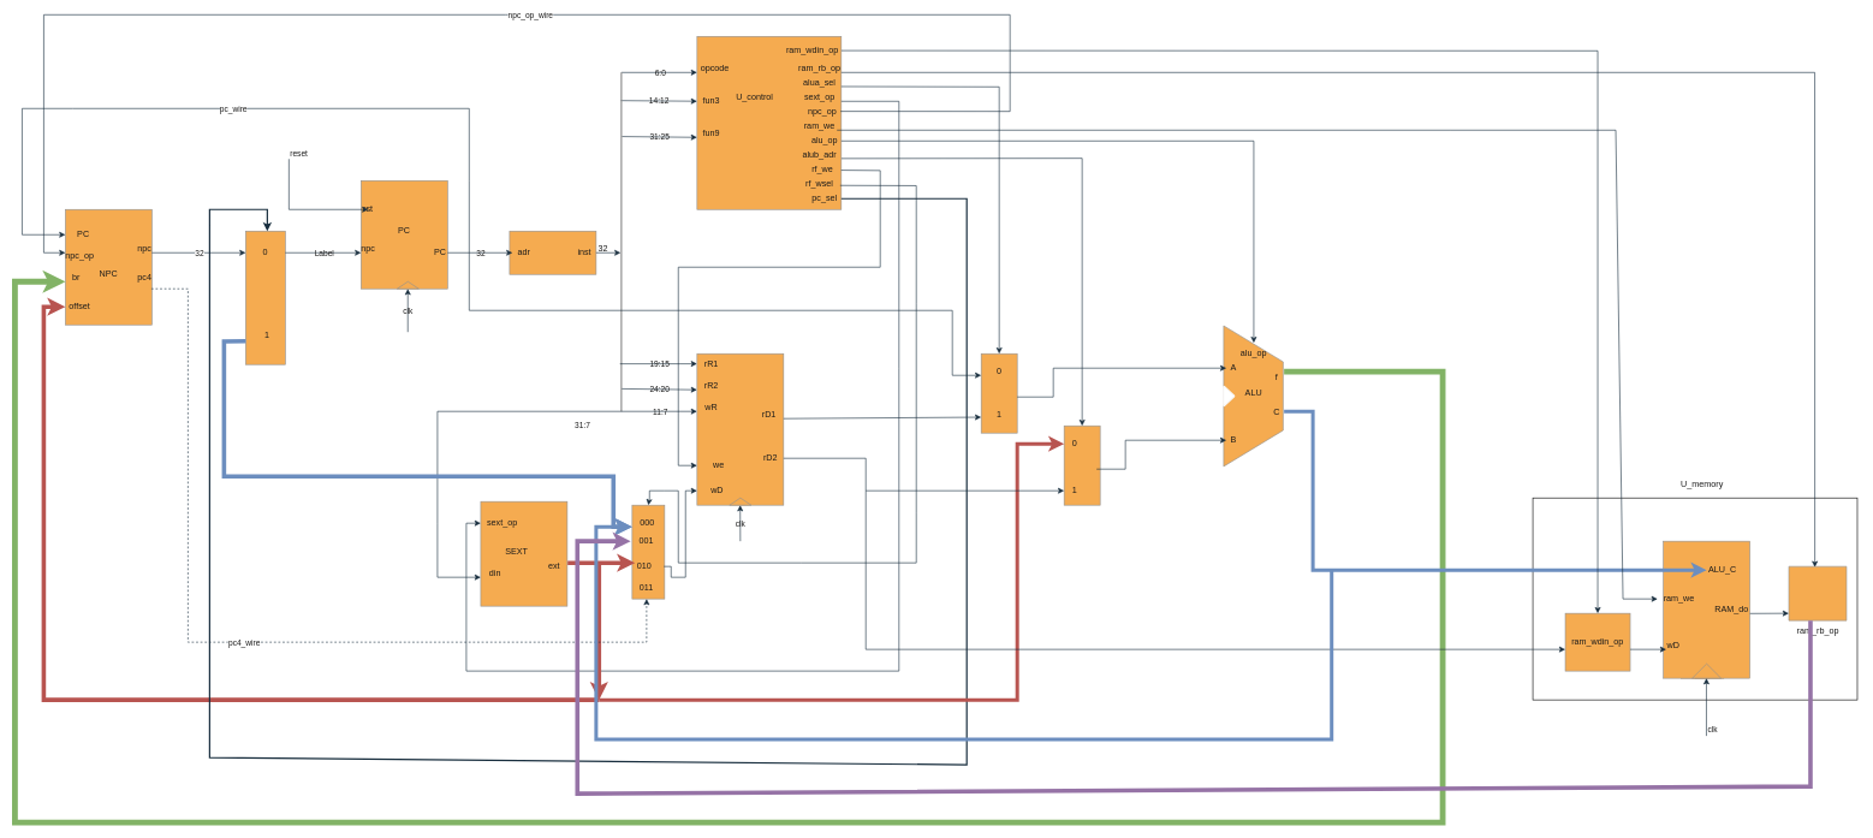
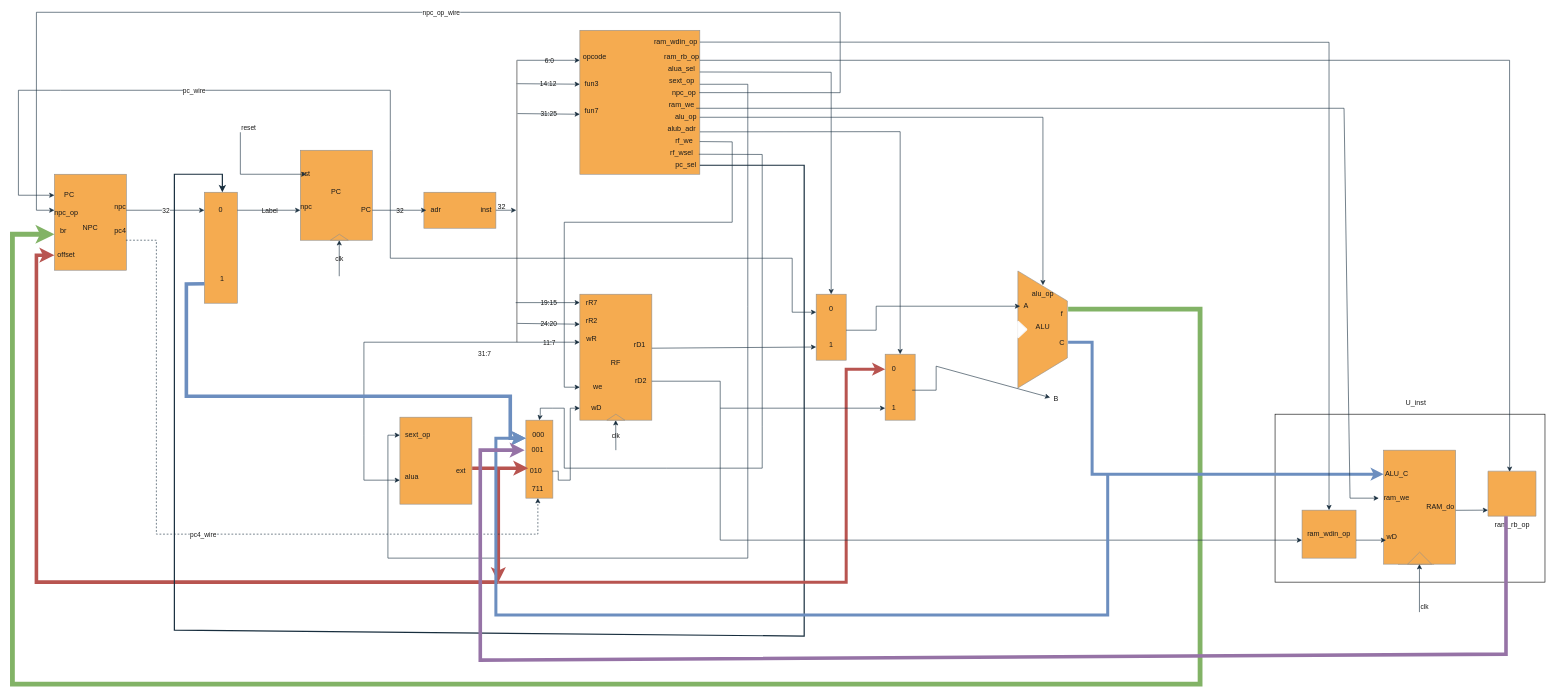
- <mxCell id="3" value="U_control" style="text;html=1;align=center;verticalAlign=middle;whiteSpace=wrap;rounded=0;labelBackgroundColor=none;fontColor=#1A1A1A;" vertex="1" parent="1"><mxGeometry x="1016" y="120" width="60" height="30" as="geometry" /></mxCell>
- <mxCell id="6" value="fun9" style="text;html=1;align=center;verticalAlign=middle;whiteSpace=wrap;rounded=0;labelBackgroundColor=none;fontColor=#1A1A1A;" vertex="1" parent="1"><mxGeometry x="956" y="170" width="60" height="30" as="geometry" /></mxCell>
+ <mxCell id="6" value="fun7" style="text;html=1;align=center;verticalAlign=middle;whiteSpace=wrap;rounded=0;labelBackgroundColor=none;fontColor=#1A1A1A;" vertex="1" parent="1"><mxGeometry x="956" y="170" width="60" height="30" as="geometry" /></mxCell>
- <mxCell id="33" value="rR1" style="text;html=1;align=center;verticalAlign=middle;whiteSpace=wrap;rounded=0;labelBackgroundColor=none;fontColor=#1A1A1A;" vertex="1" parent="1"><mxGeometry x="956" y="490" width="60" height="30" as="geometry" /></mxCell>
+ <mxCell id="33" value="rR7" style="text;html=1;align=center;verticalAlign=middle;whiteSpace=wrap;rounded=0;labelBackgroundColor=none;fontColor=#1A1A1A;" vertex="1" parent="1"><mxGeometry x="956" y="490" width="60" height="30" as="geometry" /></mxCell>
+ <mxCell id="32" value="RF" style="text;html=1;align=center;verticalAlign=middle;whiteSpace=wrap;rounded=0;labelBackgroundColor=none;fontColor=#1A1A1A;" vertex="1" parent="1"><mxGeometry x="996" y="590" width="60" height="30" as="geometry" /></mxCell>
- <mxCell id="123" value="B" style="text;html=1;align=center;verticalAlign=middle;whiteSpace=wrap;rounded=0;fontColor=#1A1A1A;" vertex="1" parent="1"><mxGeometry x="1700" y="600" width="20" height="20" as="geometry" /></mxCell>
+ <mxCell id="123" value="B" style="text;html=1;align=center;verticalAlign=middle;whiteSpace=wrap;rounded=0;fontColor=#1A1A1A;" vertex="1" parent="1"><mxGeometry x="1750" y="655" width="20" height="20" as="geometry" /></mxCell>
- <mxCell id="223" value="U_memory" style="text;html=1;align=center;verticalAlign=middle;whiteSpace=wrap;rounded=0;fontColor=#1A1A1A;" vertex="1" parent="1"><mxGeometry x="2320" y="650" width="80" height="41" as="geometry" /></mxCell>
+ <mxCell id="223" value="U_inst" style="text;html=1;align=center;verticalAlign=middle;whiteSpace=wrap;rounded=0;fontColor=#1A1A1A;" vertex="1" parent="1"><mxGeometry x="2320" y="650" width="80" height="41" as="geometry" /></mxCell>
- <mxCell id="55" value="SEXT" style="text;html=1;align=center;verticalAlign=middle;whiteSpace=wrap;rounded=0;labelBackgroundColor=none;fontColor=#1A1A1A;" vertex="1" parent="1"><mxGeometry x="686" y="750" width="60" height="30" as="geometry" /></mxCell>
- <mxCell id="197" value="ALU_C" style="text;html=1;align=center;verticalAlign=middle;whiteSpace=wrap;rounded=0;fontColor=#1A1A1A;" vertex="1" parent="1"><mxGeometry x="2366" y="780" width="44" height="20" as="geometry" /></mxCell>
+ <mxCell id="197" value="ALU_C" style="text;html=1;align=center;verticalAlign=middle;whiteSpace=wrap;rounded=0;fontColor=#1A1A1A;" vertex="1" parent="1"><mxGeometry x="2306" y="780" width="44" height="20" as="geometry" /></mxCell>
- <mxCell id="50" value="din" style="text;html=1;align=center;verticalAlign=middle;whiteSpace=wrap;rounded=0;labelBackgroundColor=none;fontColor=#1A1A1A;" vertex="1" parent="1"><mxGeometry x="656" y="780" width="60" height="30" as="geometry" /></mxCell>
+ <mxCell id="50" value="alua" style="text;html=1;align=center;verticalAlign=middle;whiteSpace=wrap;rounded=0;labelBackgroundColor=none;fontColor=#1A1A1A;" vertex="1" parent="1"><mxGeometry x="656" y="780" width="60" height="30" as="geometry" /></mxCell>
- <mxCell id="47" value="011" style="text;html=1;align=center;verticalAlign=middle;whiteSpace=wrap;rounded=0;labelBackgroundColor=none;fontColor=#1A1A1A;" vertex="1" parent="1"><mxGeometry x="866" y="800" width="60" height="30" as="geometry" /></mxCell>
+ <mxCell id="47" value="711" style="text;html=1;align=center;verticalAlign=middle;whiteSpace=wrap;rounded=0;labelBackgroundColor=none;fontColor=#1A1A1A;" vertex="1" parent="1"><mxGeometry x="866" y="800" width="60" height="30" as="geometry" /></mxCell>
